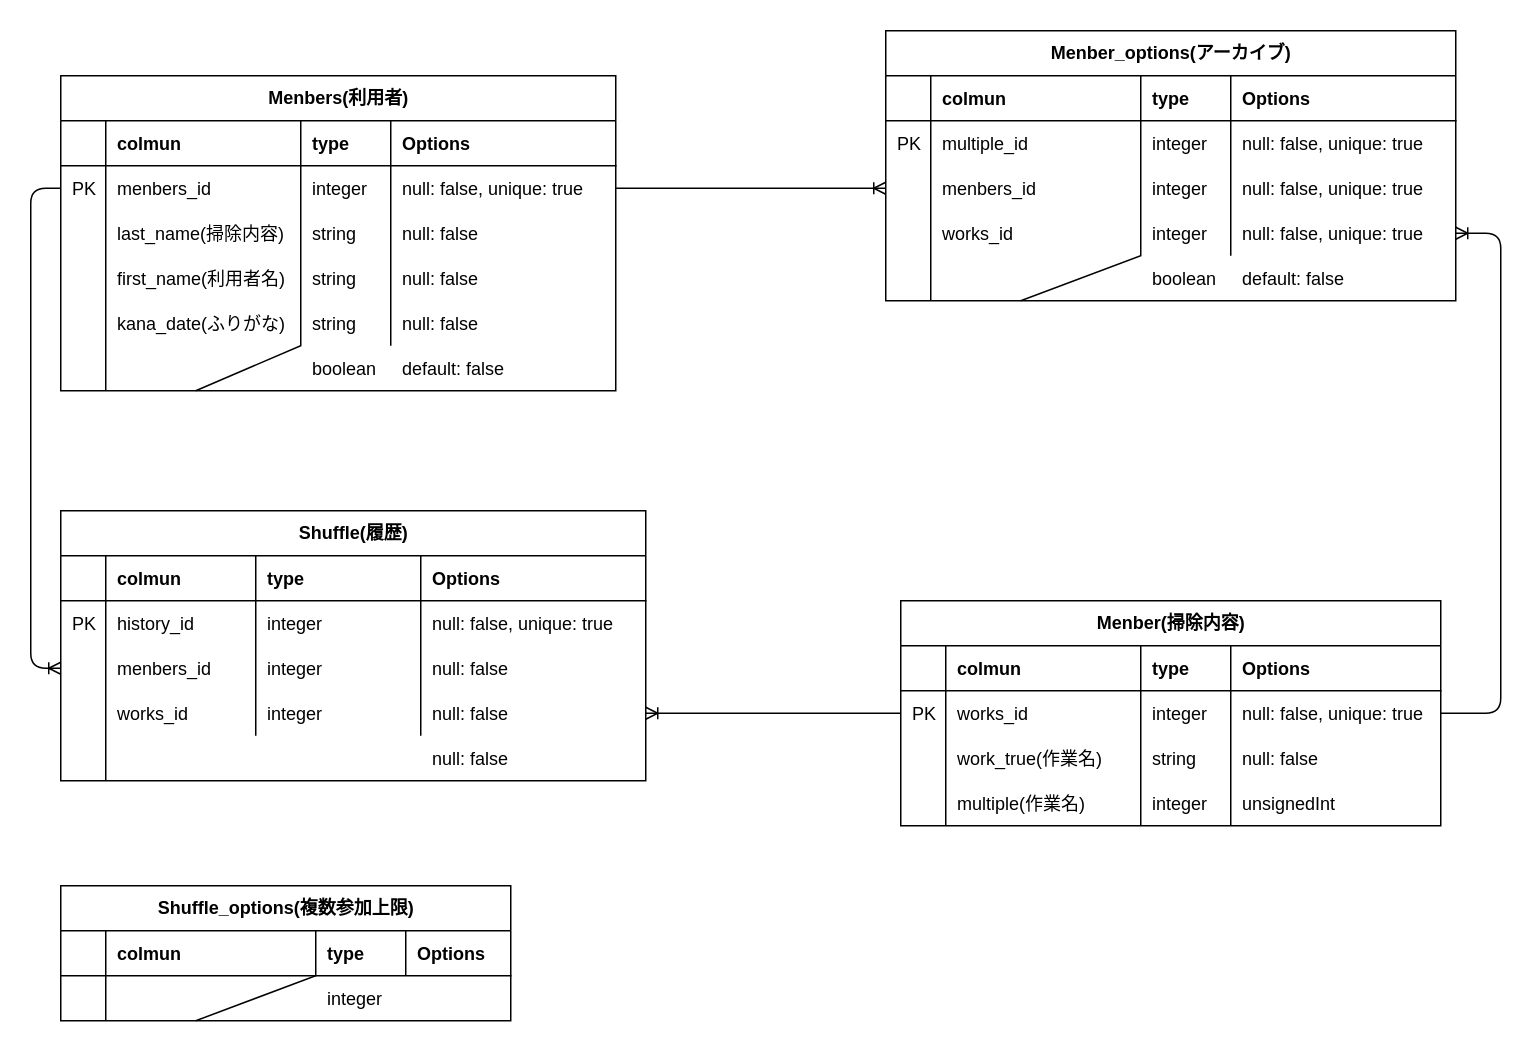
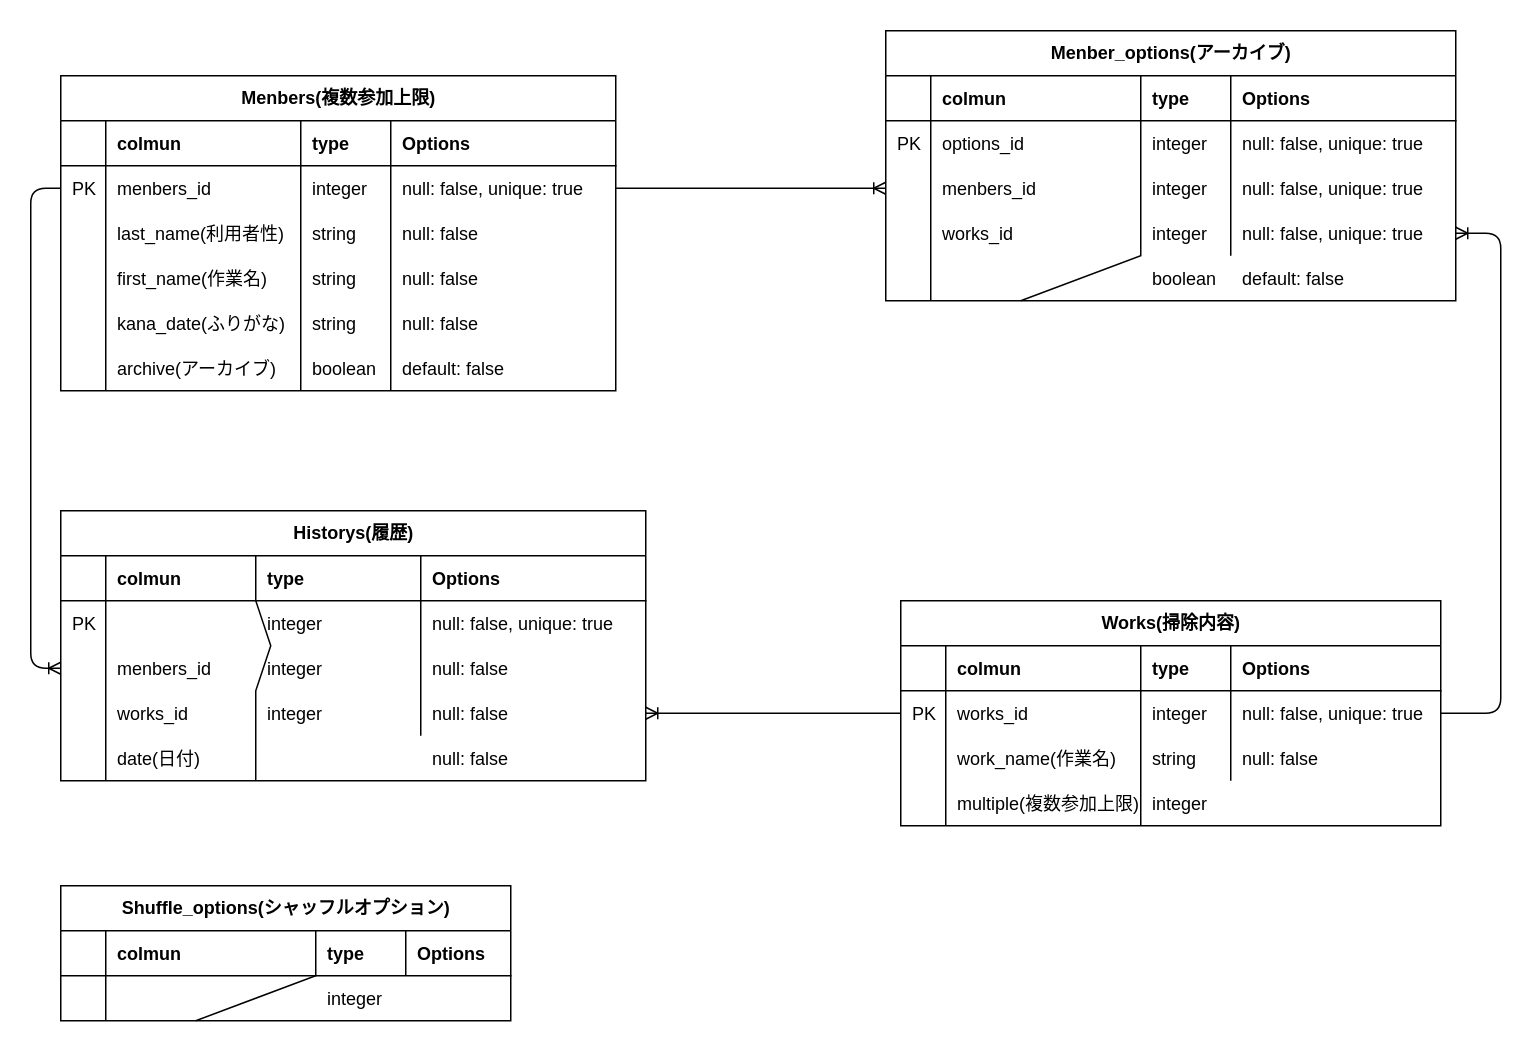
- <mxCell id="27" value="Menbers(利用者)" style="shape=table;startSize=30;container=1;collapsible=1;childLayout=tableLayout;fixedRows=1;rowLines=0;fontStyle=1;align=center;resizeLast=1;html=1;direction=east;" parent="1" vertex="1"><mxGeometry x="40" y="50" width="370" height="210" as="geometry"><mxRectangle x="380" y="440" width="60" height="30" as="alternateBounds" /></mxGeometry></mxCell>
+ <mxCell id="27" value="Menbers(複数参加上限)" style="shape=table;startSize=30;container=1;collapsible=1;childLayout=tableLayout;fixedRows=1;rowLines=0;fontStyle=1;align=center;resizeLast=1;html=1;direction=east;" parent="1" vertex="1"><mxGeometry x="40" y="50" width="370" height="210" as="geometry"><mxRectangle x="380" y="440" width="60" height="30" as="alternateBounds" /></mxGeometry></mxCell>
- <mxCell id="10" value="multiple_id" style="shape=partialRectangle;connectable=0;fillColor=none;top=0;left=0;bottom=0;right=0;align=left;spacingLeft=6;overflow=hidden;" parent="8" vertex="1"><mxGeometry x="30.0" width="140.0" height="30" as="geometry"><mxRectangle width="140.0" height="30" as="alternateBounds" /></mxGeometry></mxCell>
+ <mxCell id="10" value="options_id" style="shape=partialRectangle;connectable=0;fillColor=none;top=0;left=0;bottom=0;right=0;align=left;spacingLeft=6;overflow=hidden;" parent="8" vertex="1"><mxGeometry x="30.0" width="140.0" height="30" as="geometry"><mxRectangle width="140.0" height="30" as="alternateBounds" /></mxGeometry></mxCell>
- <mxCell id="40" value="last_name(掃除内容)" style="shape=partialRectangle;connectable=0;fillColor=none;top=0;left=0;bottom=0;right=0;align=left;spacingLeft=6;overflow=hidden;" parent="38" vertex="1"><mxGeometry x="30" width="130" height="30" as="geometry"><mxRectangle width="130" height="30" as="alternateBounds" /></mxGeometry></mxCell>
+ <mxCell id="40" value="last_name(利用者性)" style="shape=partialRectangle;connectable=0;fillColor=none;top=0;left=0;bottom=0;right=0;align=left;spacingLeft=6;overflow=hidden;" parent="38" vertex="1"><mxGeometry x="30" width="130" height="30" as="geometry"><mxRectangle width="130" height="30" as="alternateBounds" /></mxGeometry></mxCell>
- <mxCell id="45" value="first_name(利用者名)" style="shape=partialRectangle;connectable=0;fillColor=none;top=0;left=0;bottom=0;right=0;align=left;spacingLeft=6;overflow=hidden;" parent="43" vertex="1"><mxGeometry x="30" width="130" height="30" as="geometry"><mxRectangle width="130" height="30" as="alternateBounds" /></mxGeometry></mxCell>
+ <mxCell id="45" value="first_name(作業名)" style="shape=partialRectangle;connectable=0;fillColor=none;top=0;left=0;bottom=0;right=0;align=left;spacingLeft=6;overflow=hidden;" parent="43" vertex="1"><mxGeometry x="30" width="130" height="30" as="geometry"><mxRectangle width="130" height="30" as="alternateBounds" /></mxGeometry></mxCell>
+ <mxCell id="55" value="archive(アーカイブ)" style="shape=partialRectangle;connectable=0;fillColor=none;top=0;left=0;bottom=0;right=0;align=left;spacingLeft=6;overflow=hidden;" vertex="1" parent="53"><mxGeometry x="30" width="130" height="30" as="geometry"><mxRectangle width="130" height="30" as="alternateBounds" /></mxGeometry></mxCell>
- <mxCell id="58" value="Shuffle(履歴)" style="shape=table;startSize=30;container=1;collapsible=1;childLayout=tableLayout;fixedRows=1;rowLines=0;fontStyle=1;align=center;resizeLast=1;html=1;direction=east;" parent="1" vertex="1"><mxGeometry x="40" y="340" width="390" height="180" as="geometry"><mxRectangle x="380" y="440" width="60" height="30" as="alternateBounds" /></mxGeometry></mxCell>
+ <mxCell id="58" value="Historys(履歴)" style="shape=table;startSize=30;container=1;collapsible=1;childLayout=tableLayout;fixedRows=1;rowLines=0;fontStyle=1;align=center;resizeLast=1;html=1;direction=east;" parent="1" vertex="1"><mxGeometry x="40" y="340" width="390" height="180" as="geometry"><mxRectangle x="380" y="440" width="60" height="30" as="alternateBounds" /></mxGeometry></mxCell>
- <mxCell id="66" value="history_id" style="shape=partialRectangle;connectable=0;fillColor=none;top=0;left=0;bottom=0;right=0;align=left;spacingLeft=6;overflow=hidden;" parent="64" vertex="1"><mxGeometry x="30.0" width="100.0" height="30" as="geometry"><mxRectangle width="100.0" height="30" as="alternateBounds" /></mxGeometry></mxCell>
- <mxCell id="84" value="Menber(掃除内容)" style="shape=table;startSize=30;container=1;collapsible=1;childLayout=tableLayout;fixedRows=1;rowLines=0;fontStyle=1;align=center;resizeLast=1;html=1;direction=east;" parent="1" vertex="1"><mxGeometry x="600" y="400" width="360" height="150" as="geometry"><mxRectangle x="380" y="440" width="60" height="30" as="alternateBounds" /></mxGeometry></mxCell>
+ <mxCell id="84" value="Works(掃除内容)" style="shape=table;startSize=30;container=1;collapsible=1;childLayout=tableLayout;fixedRows=1;rowLines=0;fontStyle=1;align=center;resizeLast=1;html=1;direction=east;" parent="1" vertex="1"><mxGeometry x="600" y="400" width="360" height="150" as="geometry"><mxRectangle x="380" y="440" width="60" height="30" as="alternateBounds" /></mxGeometry></mxCell>
+ <mxCell id="81" value="date(日付)" style="shape=partialRectangle;connectable=0;fillColor=none;top=0;left=0;bottom=0;right=0;align=left;spacingLeft=6;overflow=hidden;" parent="79" vertex="1"><mxGeometry x="30.0" width="100.0" height="30" as="geometry"><mxRectangle width="100.0" height="30" as="alternateBounds" /></mxGeometry></mxCell>
- <mxCell id="97" value="work_true(作業名)" style="shape=partialRectangle;connectable=0;fillColor=none;top=0;left=0;bottom=0;right=0;align=left;spacingLeft=6;overflow=hidden;" parent="95" vertex="1"><mxGeometry x="30.0" width="130" height="30" as="geometry"><mxRectangle width="130" height="30" as="alternateBounds" /></mxGeometry></mxCell>
+ <mxCell id="97" value="work_name(作業名)" style="shape=partialRectangle;connectable=0;fillColor=none;top=0;left=0;bottom=0;right=0;align=left;spacingLeft=6;overflow=hidden;" parent="95" vertex="1"><mxGeometry x="30.0" width="130" height="30" as="geometry"><mxRectangle width="130" height="30" as="alternateBounds" /></mxGeometry></mxCell>
- <mxCell id="104" value="unsignedInt" style="shape=partialRectangle;connectable=0;fillColor=none;top=0;left=0;bottom=0;right=0;align=left;spacingLeft=6;overflow=hidden;" parent="100" vertex="1"><mxGeometry x="220" width="140" height="30" as="geometry"><mxRectangle width="140" height="30" as="alternateBounds" /></mxGeometry></mxCell>
- <mxCell id="102" value="multiple(作業名)" style="shape=partialRectangle;connectable=0;fillColor=none;top=0;left=0;bottom=0;right=0;align=left;spacingLeft=6;overflow=hidden;" parent="100" vertex="1"><mxGeometry x="30.0" width="130" height="30" as="geometry"><mxRectangle width="130" height="30" as="alternateBounds" /></mxGeometry></mxCell>
+ <mxCell id="102" value="multiple(複数参加上限)" style="shape=partialRectangle;connectable=0;fillColor=none;top=0;left=0;bottom=0;right=0;align=left;spacingLeft=6;overflow=hidden;" parent="100" vertex="1"><mxGeometry x="30.0" width="130" height="30" as="geometry"><mxRectangle width="130" height="30" as="alternateBounds" /></mxGeometry></mxCell>
- <mxCell id="108" value="Shuffle_options(複数参加上限)" style="shape=table;startSize=30;container=1;collapsible=1;childLayout=tableLayout;fixedRows=1;rowLines=0;fontStyle=1;align=center;resizeLast=1;html=1;direction=east;" parent="1" vertex="1"><mxGeometry x="40" y="590" width="300" height="90" as="geometry"><mxRectangle x="380" y="440" width="60" height="30" as="alternateBounds" /></mxGeometry></mxCell>
+ <mxCell id="108" value="Shuffle_options(シャッフルオプション)" style="shape=table;startSize=30;container=1;collapsible=1;childLayout=tableLayout;fixedRows=1;rowLines=0;fontStyle=1;align=center;resizeLast=1;html=1;direction=east;" parent="1" vertex="1"><mxGeometry x="40" y="590" width="300" height="90" as="geometry"><mxRectangle x="380" y="440" width="60" height="30" as="alternateBounds" /></mxGeometry></mxCell>
